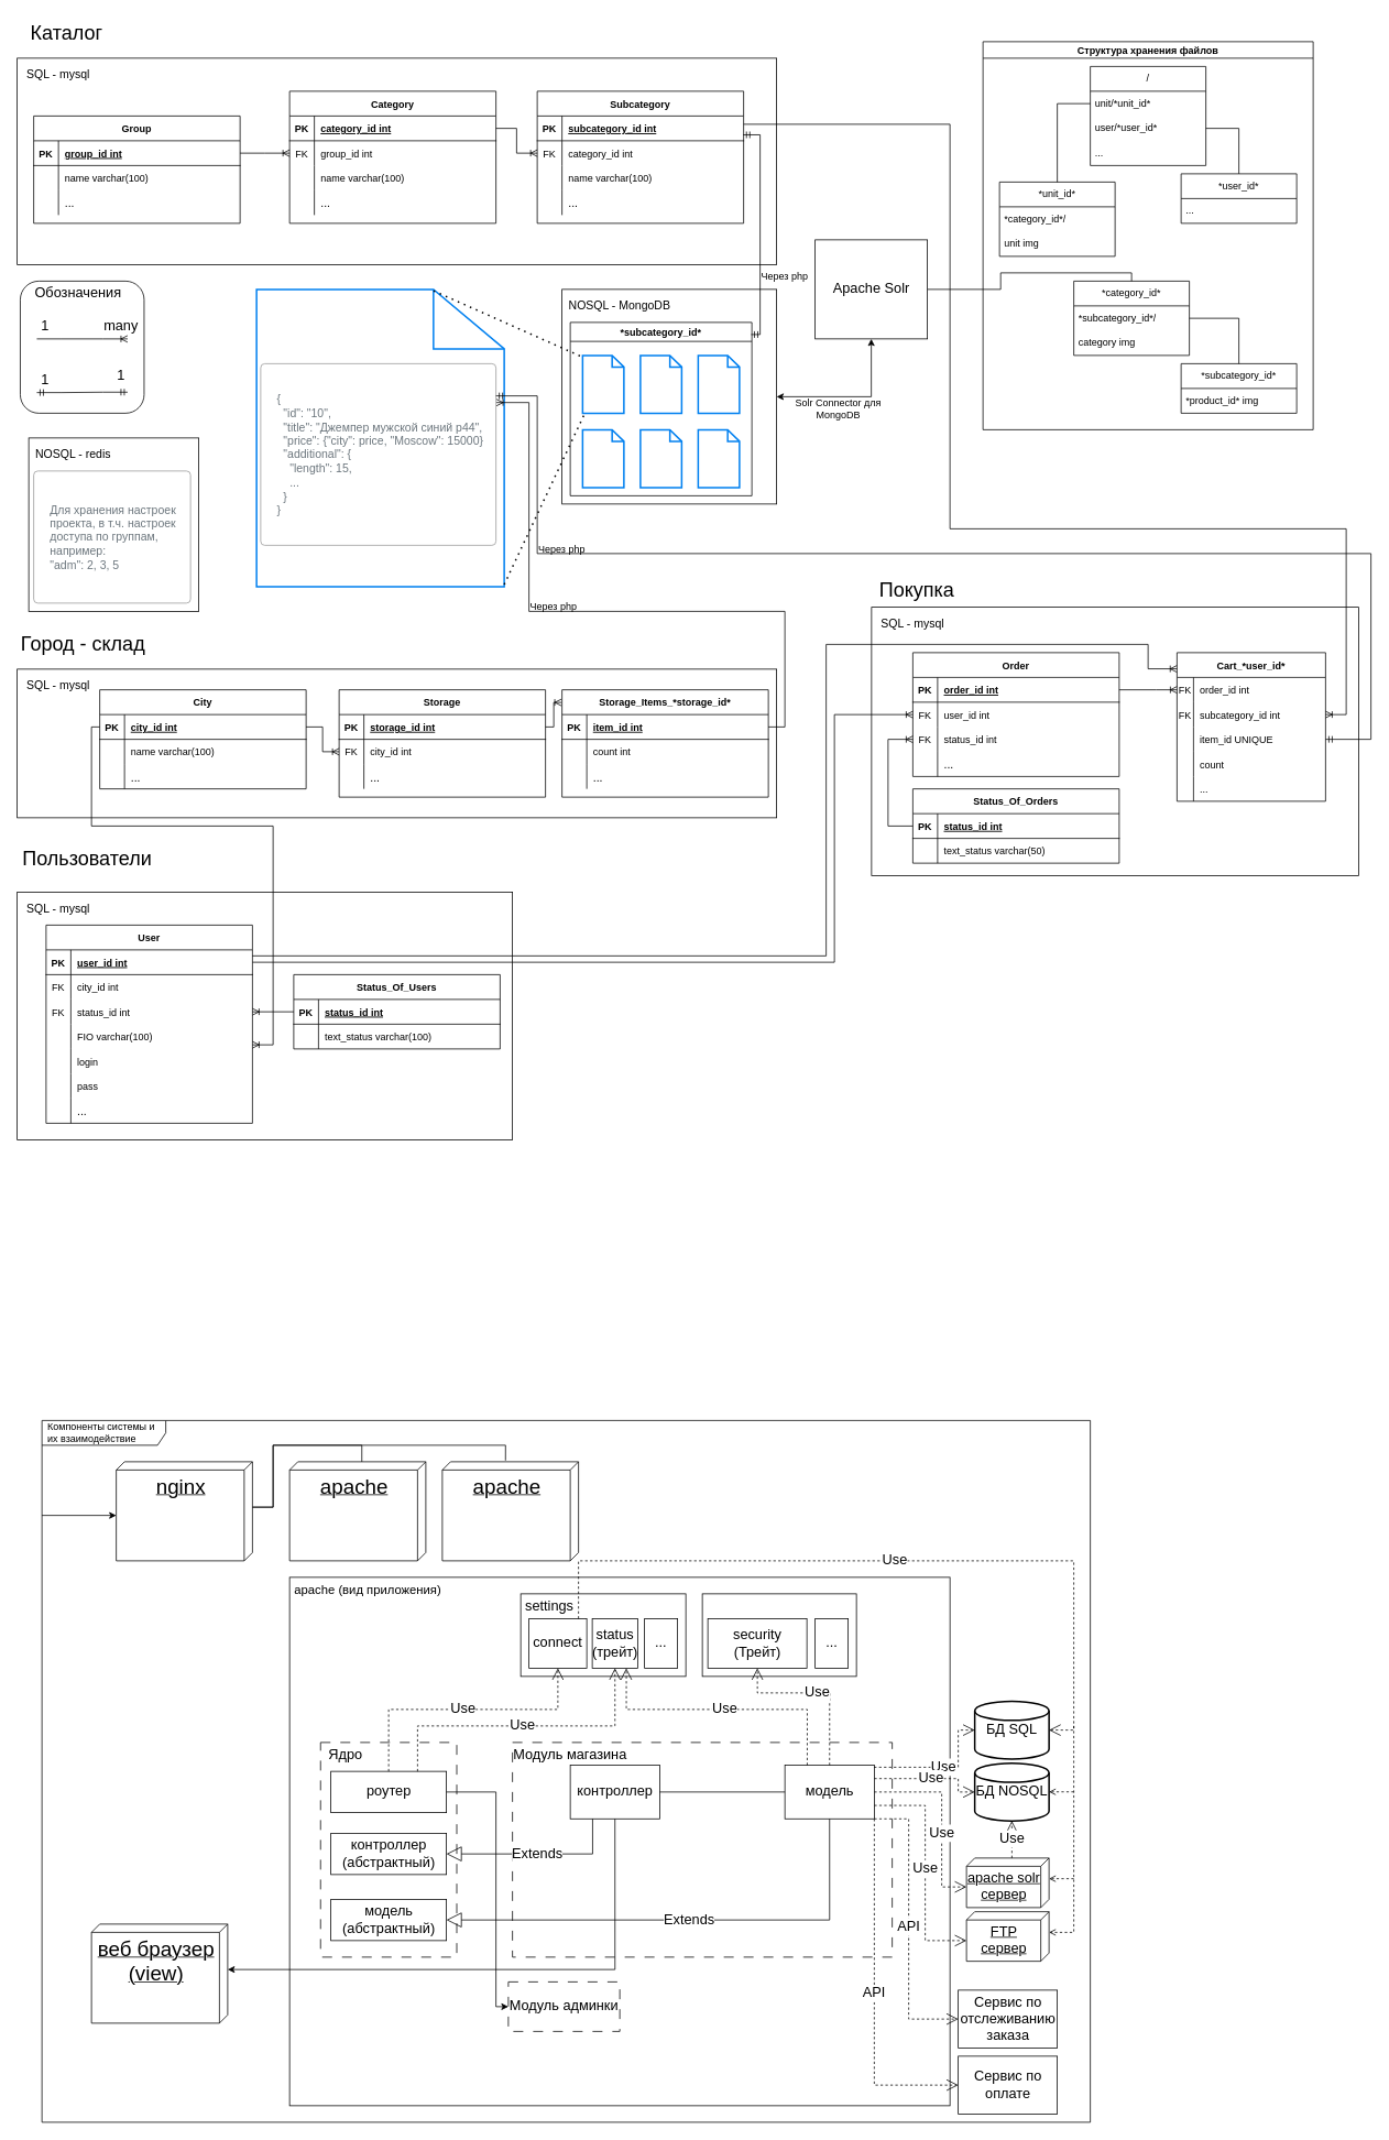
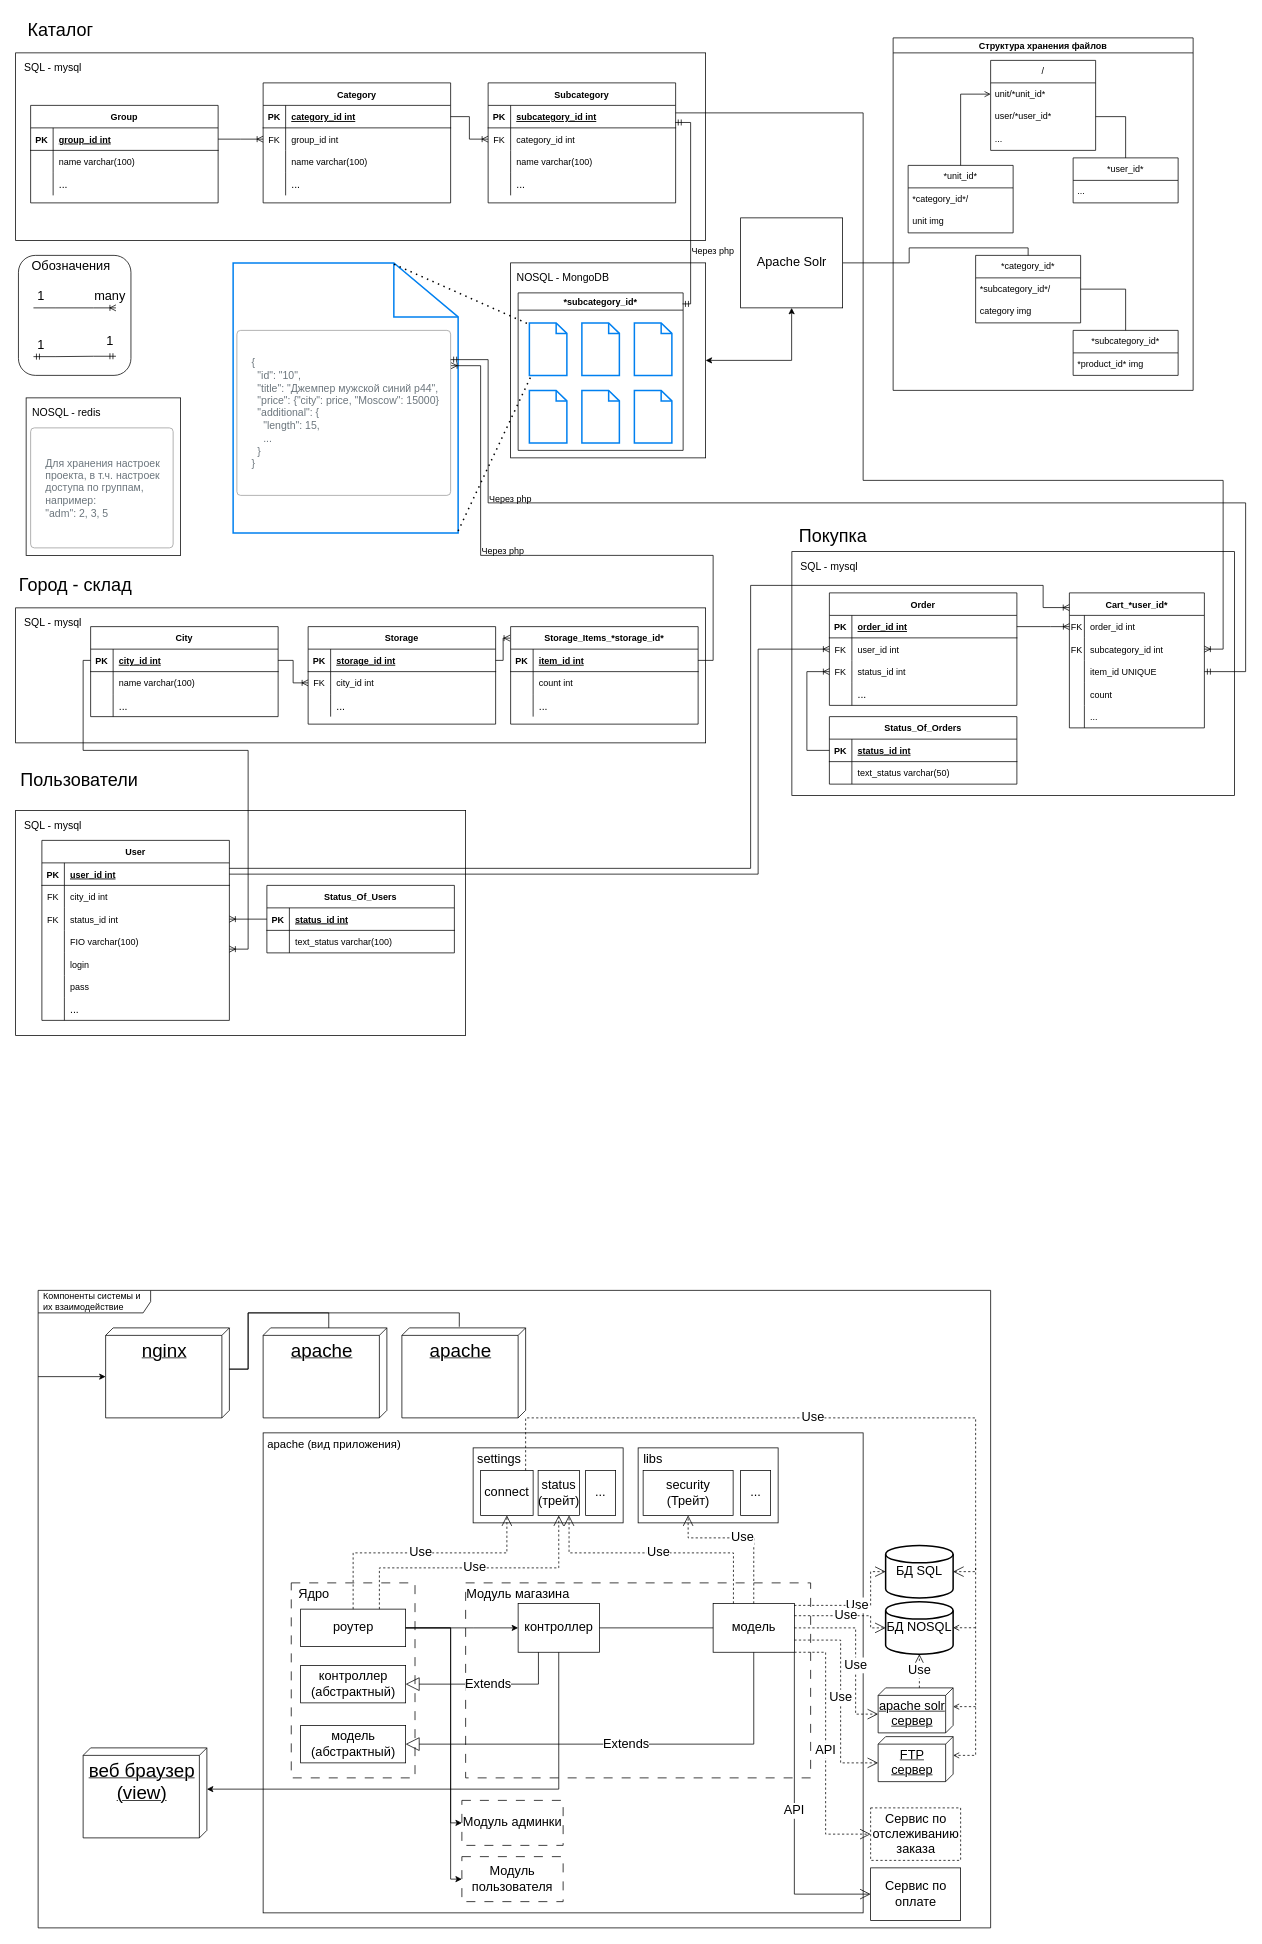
- <mxCell id="144" value="" style="endArrow=none;html=1;rounded=0;entryX=0;entryY=0.5;entryDx=0;entryDy=0;exitX=0.5;exitY=0;exitDx=0;exitDy=0;edgeStyle=orthogonalEdgeStyle;" parent="129" source="130" target="137" edge="1"><mxGeometry width="50" height="50" relative="1" as="geometry"><mxPoint x="280" y="270" as="sourcePoint" /><mxPoint x="330" y="220" as="targetPoint" /></mxGeometry></mxCell>
+ <mxCell id="144" value="" style="endArrow=open;html=1;rounded=0;entryX=0;entryY=0.5;entryDx=0;entryDy=0;exitX=0.5;exitY=0;exitDx=0;exitDy=0;edgeStyle=orthogonalEdgeStyle;" parent="129" source="130" target="137" edge="1"><mxGeometry width="50" height="50" relative="1" as="geometry"><mxPoint x="280" y="270" as="sourcePoint" /><mxPoint x="330" y="220" as="targetPoint" /></mxGeometry></mxCell>
- <mxCell id="257" value="Solr Connector для MongoDB" style="text;html=1;strokeColor=none;fillColor=none;align=center;verticalAlign=middle;whiteSpace=wrap;rounded=0;" vertex="1" parent="1"><mxGeometry x="960" y="480" width="110" height="30" as="geometry" /></mxCell>
+ <mxCell id="207" value="libs" style="text;html=1;strokeColor=none;fillColor=none;align=center;verticalAlign=middle;whiteSpace=wrap;rounded=0;fontSize=17;" parent="1" vertex="1"><mxGeometry x="850" y="1930" width="40" height="30" as="geometry" /></mxCell>
+ <mxCell id="212" value="" style="endArrow=classic;html=1;rounded=0;fontSize=17;exitX=1;exitY=0.5;exitDx=0;exitDy=0;entryX=0;entryY=0.5;entryDx=0;entryDy=0;edgeStyle=orthogonalEdgeStyle;" parent="1" source="209" target="204" edge="1"><mxGeometry width="50" height="50" relative="1" as="geometry"><mxPoint x="500" y="2320" as="sourcePoint" /><mxPoint x="550" y="2270" as="targetPoint" /><Array as="points"><mxPoint x="630" y="2170" /><mxPoint x="630" y="2170" /></Array></mxGeometry></mxCell>
- <mxCell id="237" value="Сервис по &lt;br&gt;отслеживанию &lt;br&gt;заказа" style="html=1;shadow=0;sketch=0;fillStyle=auto;fontSize=17;" parent="1" vertex="1"><mxGeometry x="1160" y="2410" width="120" height="70" as="geometry" /></mxCell>
+ <mxCell id="237" value="Сервис по &lt;br&gt;отслеживанию &lt;br&gt;заказа" style="html=1;shadow=0;sketch=0;fillStyle=auto;fontSize=17;dashed=1;" parent="1" vertex="1"><mxGeometry x="1160" y="2410" width="120" height="70" as="geometry" /></mxCell>
+ <mxCell id="211" value="" style="endArrow=classic;html=1;rounded=0;fontSize=17;edgeStyle=orthogonalEdgeStyle;entryX=0;entryY=0.5;entryDx=0;entryDy=0;exitX=1;exitY=0.5;exitDx=0;exitDy=0;" parent="1" source="209" target="203" edge="1"><mxGeometry width="50" height="50" relative="1" as="geometry"><mxPoint x="520" y="2170" as="sourcePoint" /><mxPoint x="640" y="1780" as="targetPoint" /><Array as="points"><mxPoint x="600" y="2170" /><mxPoint x="600" y="2505" /></Array></mxGeometry></mxCell>
+ <mxCell id="203" value="Модуль пользователя" style="rounded=0;whiteSpace=wrap;html=1;shadow=0;sketch=0;fillStyle=auto;fontSize=17;dashed=1;dashPattern=12 12;" parent="1" vertex="1"><mxGeometry x="615" y="2475" width="135" height="60" as="geometry" /></mxCell>
- <mxCell id="240" value="API" style="endArrow=open;endSize=12;dashed=1;html=1;rounded=0;fontSize=17;exitX=1;exitY=1;exitDx=0;exitDy=0;entryX=0;entryY=0.5;entryDx=0;entryDy=0;edgeStyle=orthogonalEdgeStyle;" parent="1" source="223" target="239" edge="1"><mxGeometry width="160" relative="1" as="geometry"><mxPoint x="1068.33" y="2212.5" as="sourcePoint" /><mxPoint x="1170" y="2355" as="targetPoint" /><Array as="points"><mxPoint x="1058" y="2525" /></Array></mxGeometry></mxCell>
+ <mxCell id="240" value="API" style="endArrow=open;endSize=12;dashed=0;html=1;rounded=0;fontSize=17;exitX=1;exitY=1;exitDx=0;exitDy=0;entryX=0;entryY=0.5;entryDx=0;entryDy=0;edgeStyle=orthogonalEdgeStyle;" parent="1" source="223" target="239" edge="1"><mxGeometry width="160" relative="1" as="geometry"><mxPoint x="1068.33" y="2212.5" as="sourcePoint" /><mxPoint x="1170" y="2355" as="targetPoint" /><Array as="points"><mxPoint x="1058" y="2525" /></Array></mxGeometry></mxCell>
